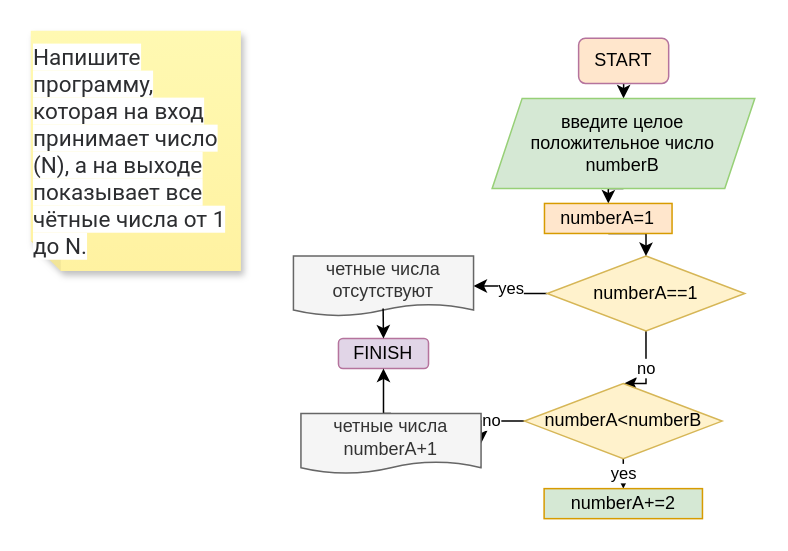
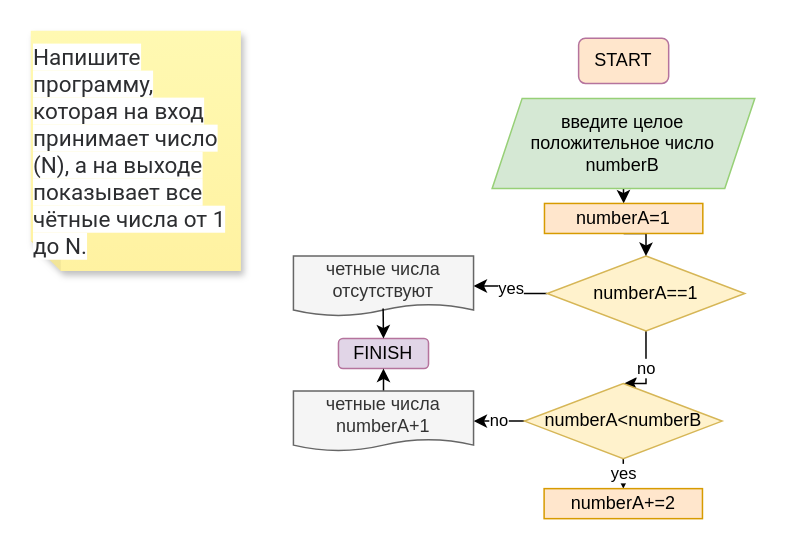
- <mxCell id="3" style="edgeStyle=orthogonalEdgeStyle;rounded=0;orthogonalLoop=1;jettySize=auto;html=1;exitX=0.5;exitY=1;exitDx=0;exitDy=0;entryX=0.5;entryY=0;entryDx=0;entryDy=0;" parent="1" source="4" target="7" edge="1"><mxGeometry relative="1" as="geometry" /></mxCell>
- <mxCell id="14" value="numberA=1" style="rounded=0;whiteSpace=wrap;html=1;strokeColor=#d79b00;fillColor=#ffe6cc;" parent="1" vertex="1"><mxGeometry x="362.25" y="135" width="85" height="20" as="geometry" /></mxCell>
+ <mxCell id="14" value="numberA=1" style="rounded=0;whiteSpace=wrap;html=1;strokeColor=#d79b00;fillColor=#ffe6cc;" parent="1" vertex="1"><mxGeometry x="362.25" y="135" width="105.5" height="20" as="geometry" /></mxCell>
- <mxCell id="20" value="четные числа numberA+1" style="shape=document;whiteSpace=wrap;html=1;boundedLbl=1;strokeColor=#666666;fillColor=#f5f5f5;fontColor=#333333;size=0.199;" vertex="1" parent="1"><mxGeometry x="200" y="275" width="120" height="40" as="geometry" /></mxCell>
+ <mxCell id="20" value="четные числа numberA+1" style="shape=document;whiteSpace=wrap;html=1;boundedLbl=1;strokeColor=#666666;fillColor=#f5f5f5;fontColor=#333333;size=0.199;" vertex="1" parent="1"><mxGeometry x="195" y="260" width="120" height="40" as="geometry" /></mxCell>
- <mxCell id="18" value="numberA+=2" style="rounded=0;whiteSpace=wrap;html=1;strokeColor=#d79b00;fillColor=#d5e8d4;" parent="1" vertex="1"><mxGeometry x="362.01" y="325" width="105.5" height="20" as="geometry" /></mxCell>
+ <mxCell id="18" value="numberA+=2" style="rounded=0;whiteSpace=wrap;html=1;strokeColor=#d79b00;fillColor=#ffe6cc;" parent="1" vertex="1"><mxGeometry x="362.01" y="325" width="105.5" height="20" as="geometry" /></mxCell>
